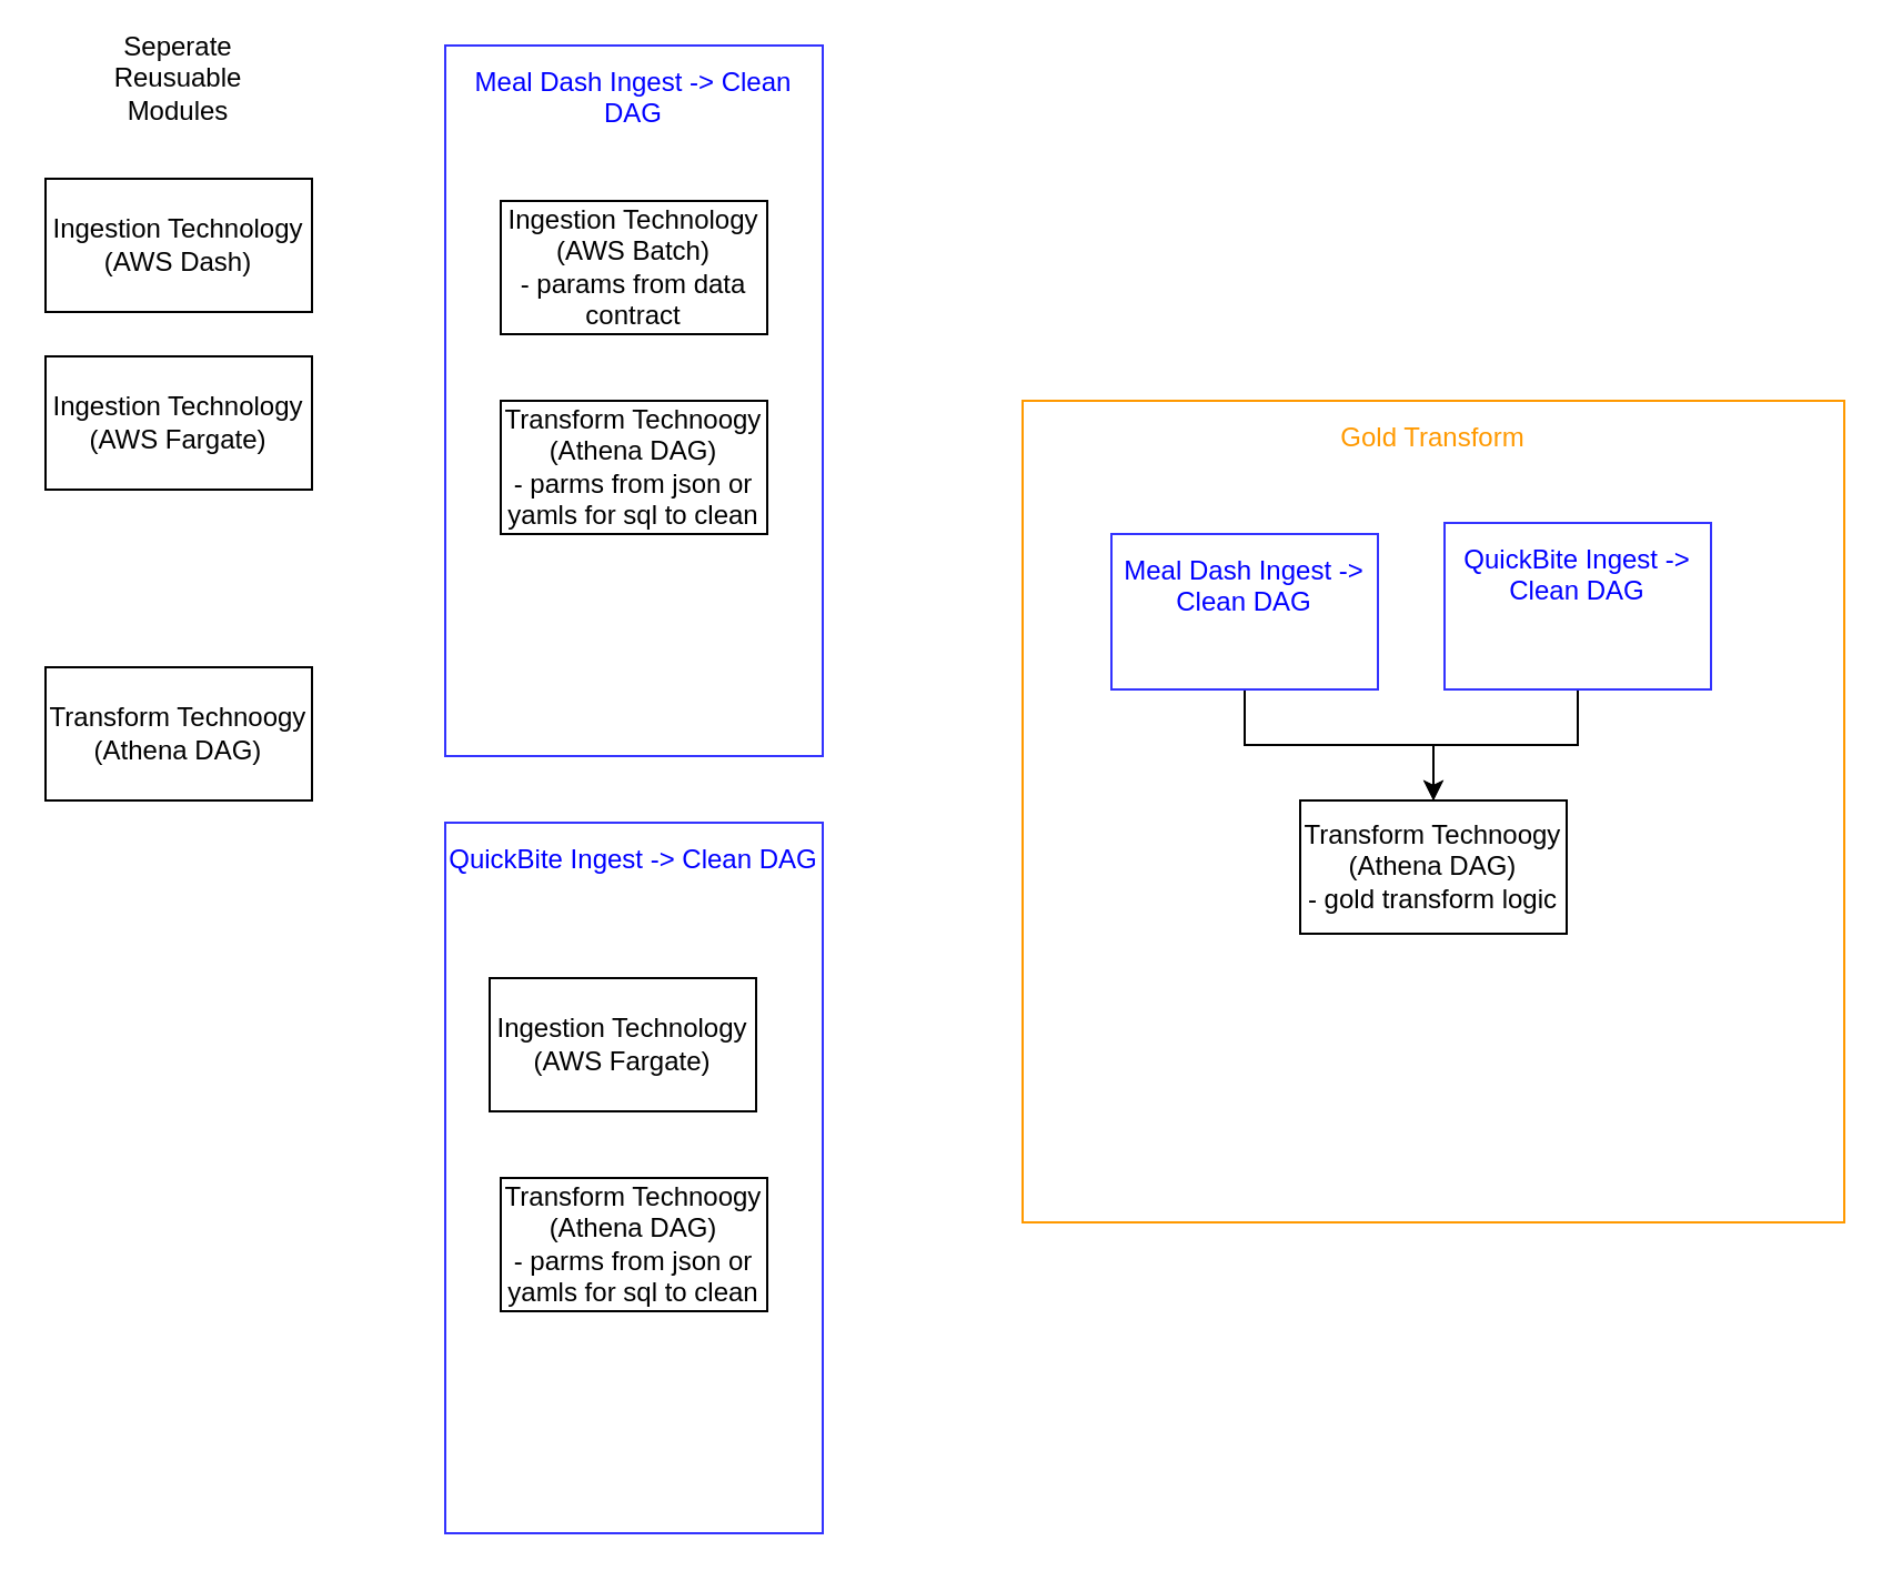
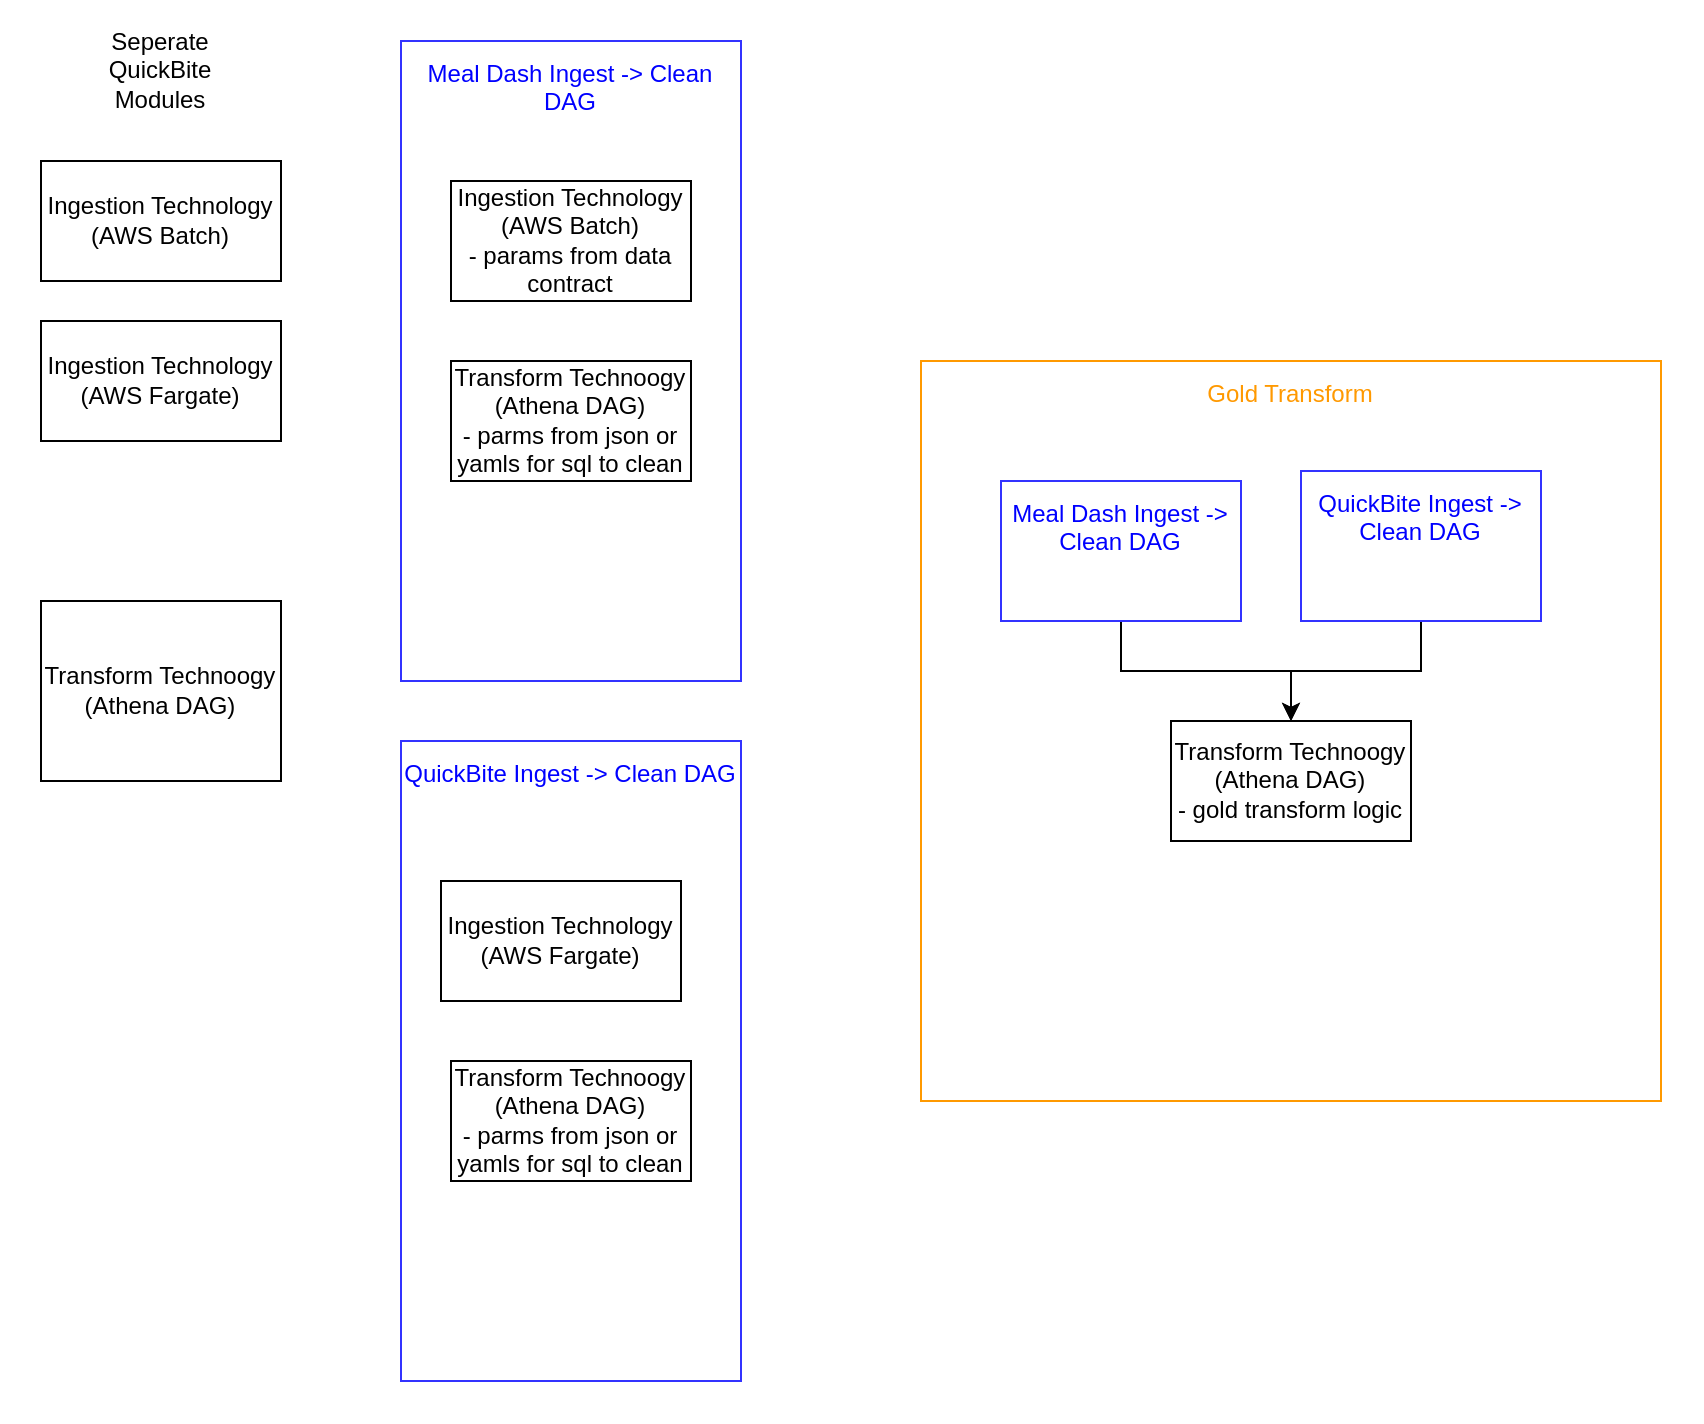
- <mxCell id="5" value="Seperate Reusuable Modules" style="text;html=1;whiteSpace=wrap;strokeColor=none;fillColor=none;align=center;verticalAlign=middle;rounded=0;" vertex="1" parent="1"><mxGeometry x="50" y="20" width="60" height="30" as="geometry" /></mxCell>
+ <mxCell id="5" value="Seperate QuickBite Modules" style="text;html=1;whiteSpace=wrap;strokeColor=none;fillColor=none;align=center;verticalAlign=middle;rounded=0;" vertex="1" parent="1"><mxGeometry x="50" y="20" width="60" height="30" as="geometry" /></mxCell>
- <mxCell id="3" value="Ingestion Technology&lt;div&gt;(AWS Dash)&lt;/div&gt;" style="rounded=0;whiteSpace=wrap;html=1;" vertex="1" parent="1"><mxGeometry x="20" y="80" width="120" height="60" as="geometry" /></mxCell>
+ <mxCell id="3" value="Ingestion Technology&lt;div&gt;(AWS Batch)&lt;/div&gt;" style="rounded=0;whiteSpace=wrap;html=1;" vertex="1" parent="1"><mxGeometry x="20" y="80" width="120" height="60" as="geometry" /></mxCell>
- <mxCell id="4" value="Transform Technoogy&lt;div&gt;(Athena DAG)&lt;/div&gt;" style="rounded=0;whiteSpace=wrap;html=1;" vertex="1" parent="1"><mxGeometry x="20" y="300" width="120" height="60" as="geometry" /></mxCell>
+ <mxCell id="4" value="Transform Technoogy&lt;div&gt;(Athena DAG)&lt;/div&gt;" style="rounded=0;whiteSpace=wrap;html=1;" vertex="1" parent="1"><mxGeometry x="20" y="300" width="120" height="90" as="geometry" /></mxCell>
